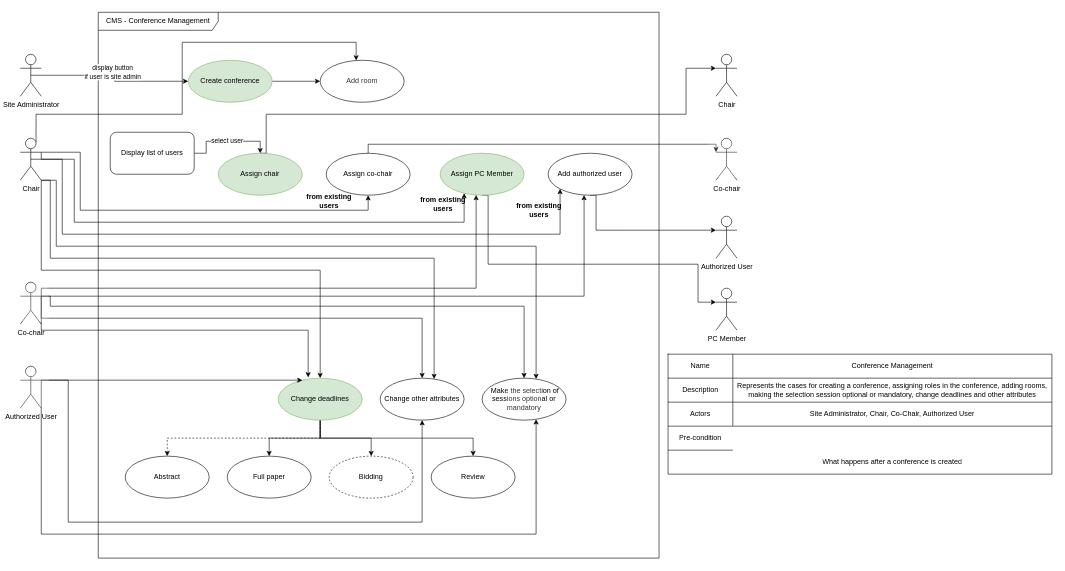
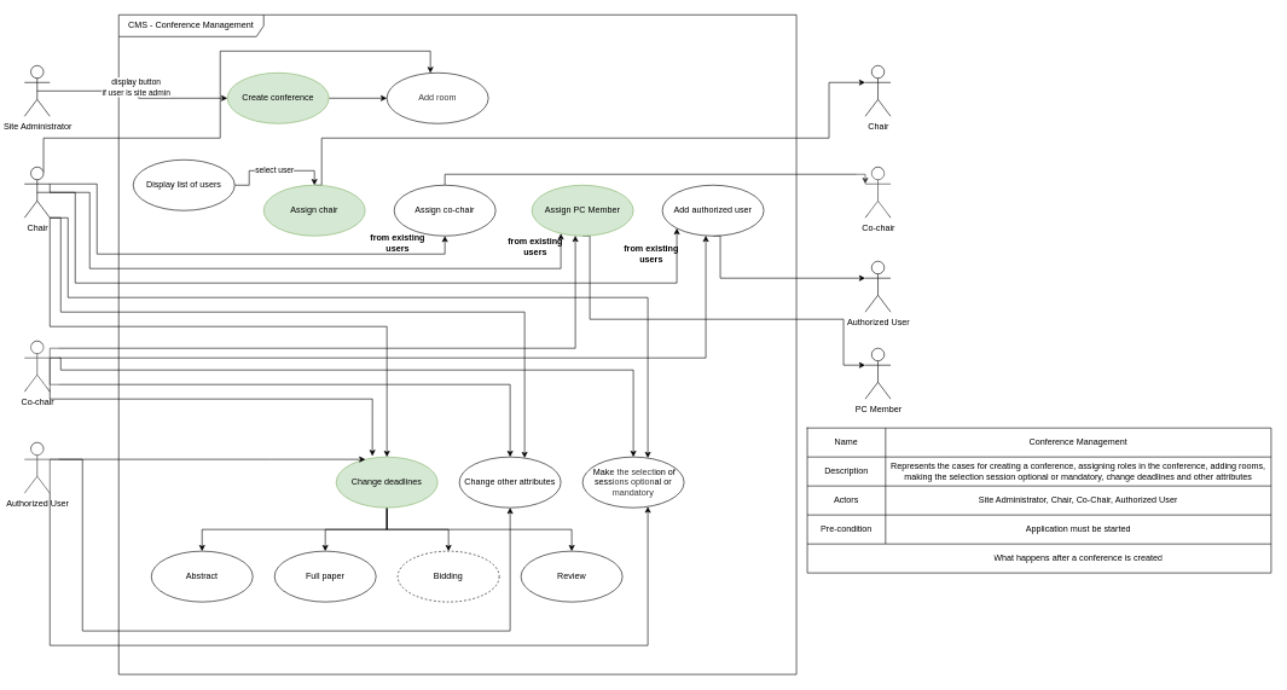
- <mxCell id="8" value="Display list of users" style="whiteSpace=wrap;html=1;rounded=1;" parent="1" vertex="1"><mxGeometry x="183" y="220" width="140" height="70" as="geometry" /></mxCell>
+ <mxCell id="8" value="Display list of users" style="ellipse;whiteSpace=wrap;html=1;" parent="1" vertex="1"><mxGeometry x="183" y="220" width="140" height="70" as="geometry" /></mxCell>
- <mxCell id="22" style="edgeStyle=orthogonalEdgeStyle;rounded=0;orthogonalLoop=1;jettySize=auto;html=1;exitX=0.5;exitY=1;exitDx=0;exitDy=0;entryX=0.5;entryY=0;entryDx=0;entryDy=0;fontColor=#000000;dashed=1;" parent="1" source="24" target="27" edge="1"><mxGeometry relative="1" as="geometry" /></mxCell>
+ <mxCell id="22" style="edgeStyle=orthogonalEdgeStyle;rounded=0;orthogonalLoop=1;jettySize=auto;html=1;exitX=0.5;exitY=1;exitDx=0;exitDy=0;entryX=0.5;entryY=0;entryDx=0;entryDy=0;fontColor=#000000;" parent="1" source="24" target="27" edge="1"><mxGeometry relative="1" as="geometry" /></mxCell>
+ <mxCell id="44" value="Application must be started" style="shape=partialRectangle;html=1;whiteSpace=wrap;connectable=0;overflow=hidden;fillColor=none;top=0;left=0;bottom=0;right=0;" parent="42" vertex="1"><mxGeometry x="108" width="532" height="40" as="geometry" /></mxCell>
